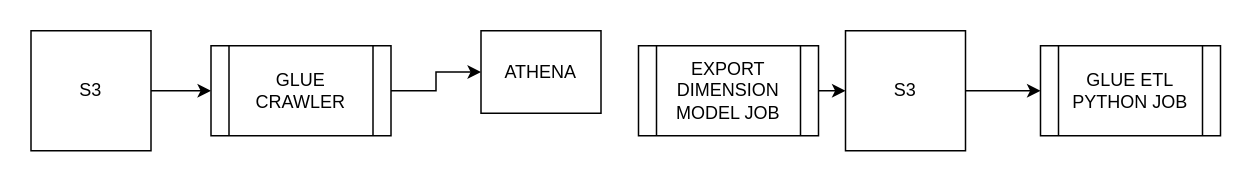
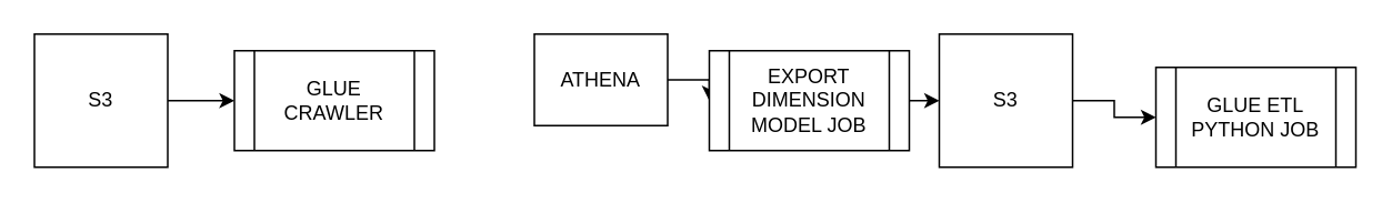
+ <mxCell id="4" style="edgeStyle=orthogonalEdgeStyle;rounded=0;orthogonalLoop=1;jettySize=auto;html=1;exitX=1;exitY=0.5;exitDx=0;exitDy=0;entryX=0;entryY=0.5;entryDx=0;entryDy=0;" edge="1" parent="1" source="5" target="12"><mxGeometry relative="1" as="geometry" /></mxCell>
- <mxCell id="8" style="edgeStyle=orthogonalEdgeStyle;rounded=0;orthogonalLoop=1;jettySize=auto;html=1;" edge="1" parent="1" source="9" target="5"><mxGeometry relative="1" as="geometry" /></mxCell>
- <mxCell id="10" value="GLUE ETL PYTHON JOB" style="shape=process;whiteSpace=wrap;html=1;backgroundOutline=1;" vertex="1" parent="1"><mxGeometry x="693" y="30" width="120" height="60" as="geometry" /></mxCell>
+ <mxCell id="10" value="GLUE ETL PYTHON JOB" style="shape=process;whiteSpace=wrap;html=1;backgroundOutline=1;" vertex="1" parent="1"><mxGeometry x="693" y="40" width="120" height="60" as="geometry" /></mxCell>
